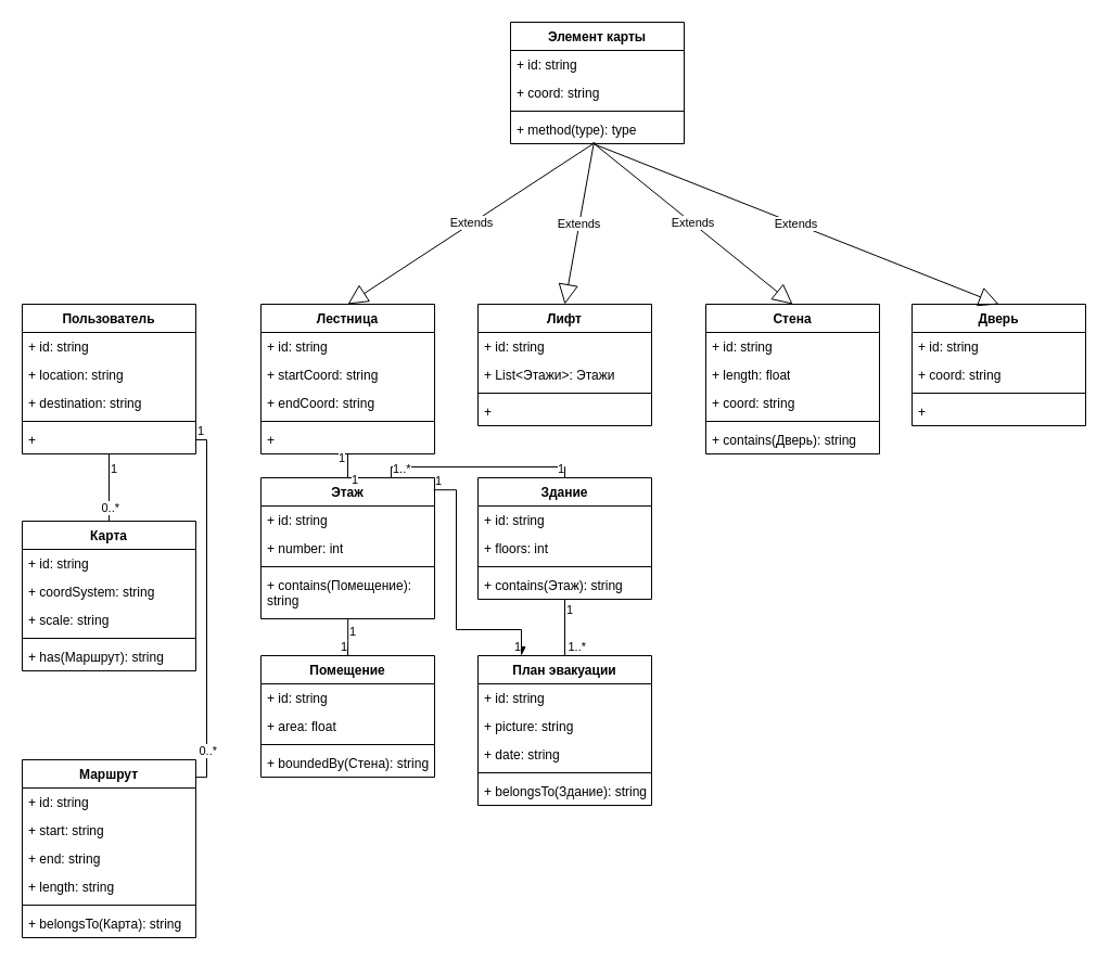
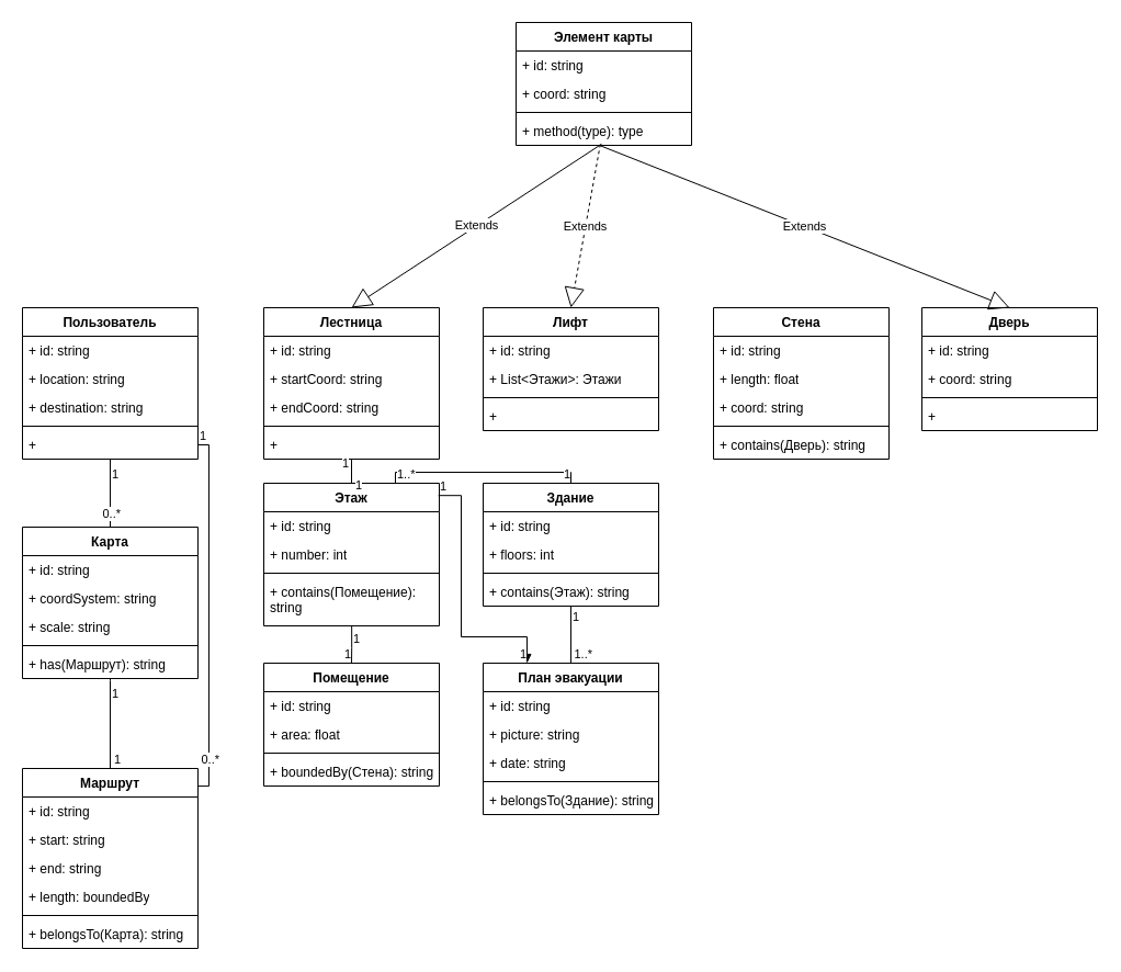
- <mxCell id="70" value="Extends" style="endArrow=block;endSize=16;endFill=0;html=1;rounded=0;exitX=0.48;exitY=0.962;exitDx=0;exitDy=0;exitPerimeter=0;entryX=0.5;entryY=0;entryDx=0;entryDy=0;" parent="1" source="68" target="53" edge="1"><mxGeometry width="160" relative="1" as="geometry"><mxPoint x="470" y="550" as="sourcePoint" /><mxPoint x="630" y="550" as="targetPoint" /></mxGeometry></mxCell>
+ <mxCell id="70" value="Extends" style="endArrow=block;endSize=16;endFill=0;html=1;rounded=0;exitX=0.48;exitY=0.962;exitDx=0;exitDy=0;exitPerimeter=0;entryX=0.5;entryY=0;entryDx=0;entryDy=0;dashed=1;" parent="1" source="68" target="53" edge="1"><mxGeometry width="160" relative="1" as="geometry"><mxPoint x="470" y="550" as="sourcePoint" /><mxPoint x="630" y="550" as="targetPoint" /></mxGeometry></mxCell>
- <mxCell id="71" value="Extends" style="endArrow=block;endSize=16;endFill=0;html=1;rounded=0;entryX=0.5;entryY=0;entryDx=0;entryDy=0;exitX=0.474;exitY=0.962;exitDx=0;exitDy=0;exitPerimeter=0;" parent="1" source="68" target="18" edge="1"><mxGeometry width="160" relative="1" as="geometry"><mxPoint x="550" y="140" as="sourcePoint" /><mxPoint x="530" y="290" as="targetPoint" /></mxGeometry></mxCell>
+ <mxCell id="76" value="" style="endArrow=none;html=1;edgeStyle=orthogonalEdgeStyle;rounded=0;exitX=0.5;exitY=1;exitDx=0;exitDy=0;entryX=0.5;entryY=0;entryDx=0;entryDy=0;" parent="1" source="35" target="41" edge="1"><mxGeometry relative="1" as="geometry"><mxPoint x="190" y="730" as="sourcePoint" /><mxPoint x="350" y="730" as="targetPoint" /><Array as="points"><mxPoint x="100" y="620" /><mxPoint x="100" y="620" /></Array></mxGeometry></mxCell>
+ <mxCell id="77" value="1" style="edgeLabel;resizable=0;html=1;align=left;verticalAlign=bottom;" parent="76" connectable="0" vertex="1"><mxGeometry x="-1" relative="1" as="geometry"><mxPoint y="22" as="offset" /></mxGeometry></mxCell>
+ <mxCell id="78" value="1" style="edgeLabel;resizable=0;html=1;align=right;verticalAlign=bottom;" parent="76" connectable="0" vertex="1"><mxGeometry x="1" relative="1" as="geometry"><mxPoint x="10" as="offset" /></mxGeometry></mxCell>
- <mxCell id="45" value="+ length: string" style="text;strokeColor=none;fillColor=none;align=left;verticalAlign=top;spacingLeft=4;spacingRight=4;overflow=hidden;rotatable=0;points=[[0,0.5],[1,0.5]];portConstraint=eastwest;whiteSpace=wrap;html=1;" parent="41" vertex="1"><mxGeometry y="104" width="160" height="26" as="geometry" /></mxCell>
+ <mxCell id="45" value="+ length: boundedBy" style="text;strokeColor=none;fillColor=none;align=left;verticalAlign=top;spacingLeft=4;spacingRight=4;overflow=hidden;rotatable=0;points=[[0,0.5],[1,0.5]];portConstraint=eastwest;whiteSpace=wrap;html=1;" parent="41" vertex="1"><mxGeometry y="104" width="160" height="26" as="geometry" /></mxCell>
